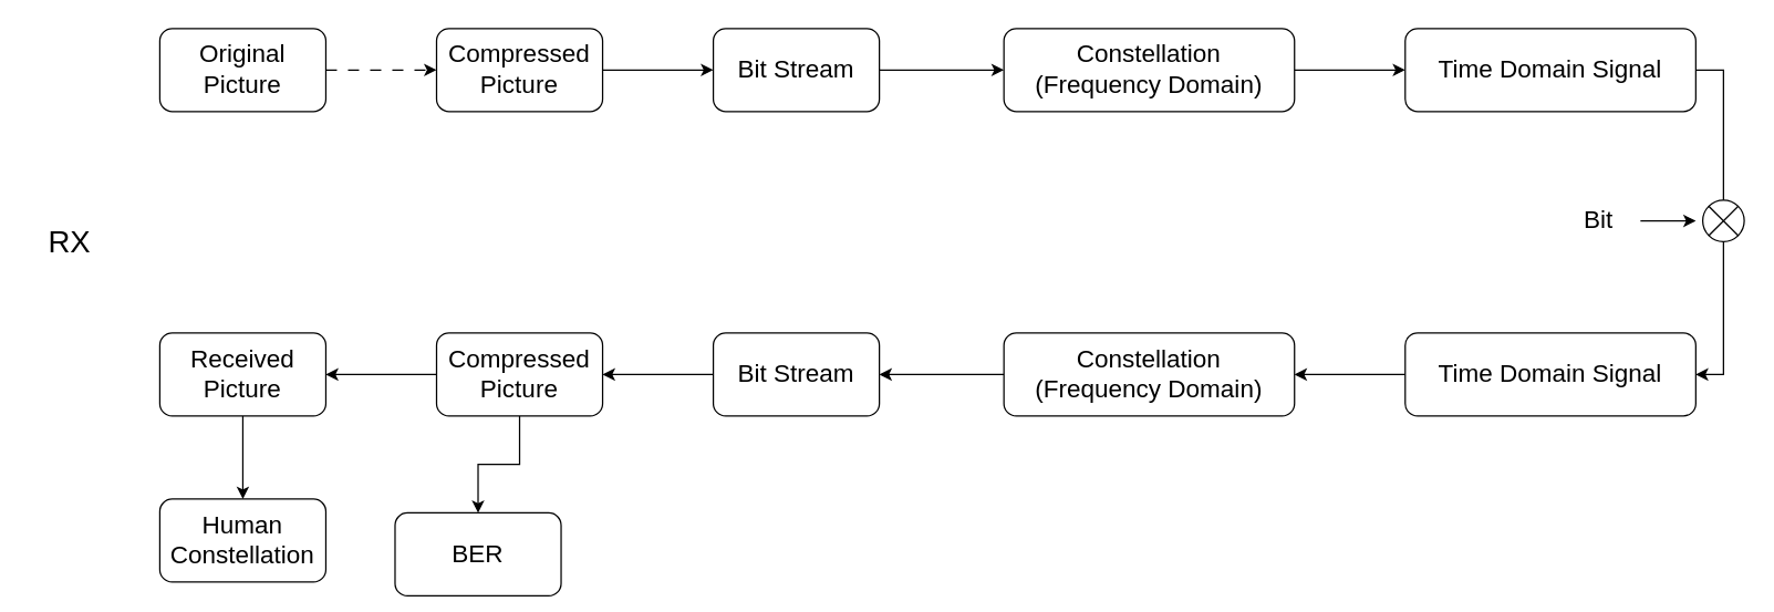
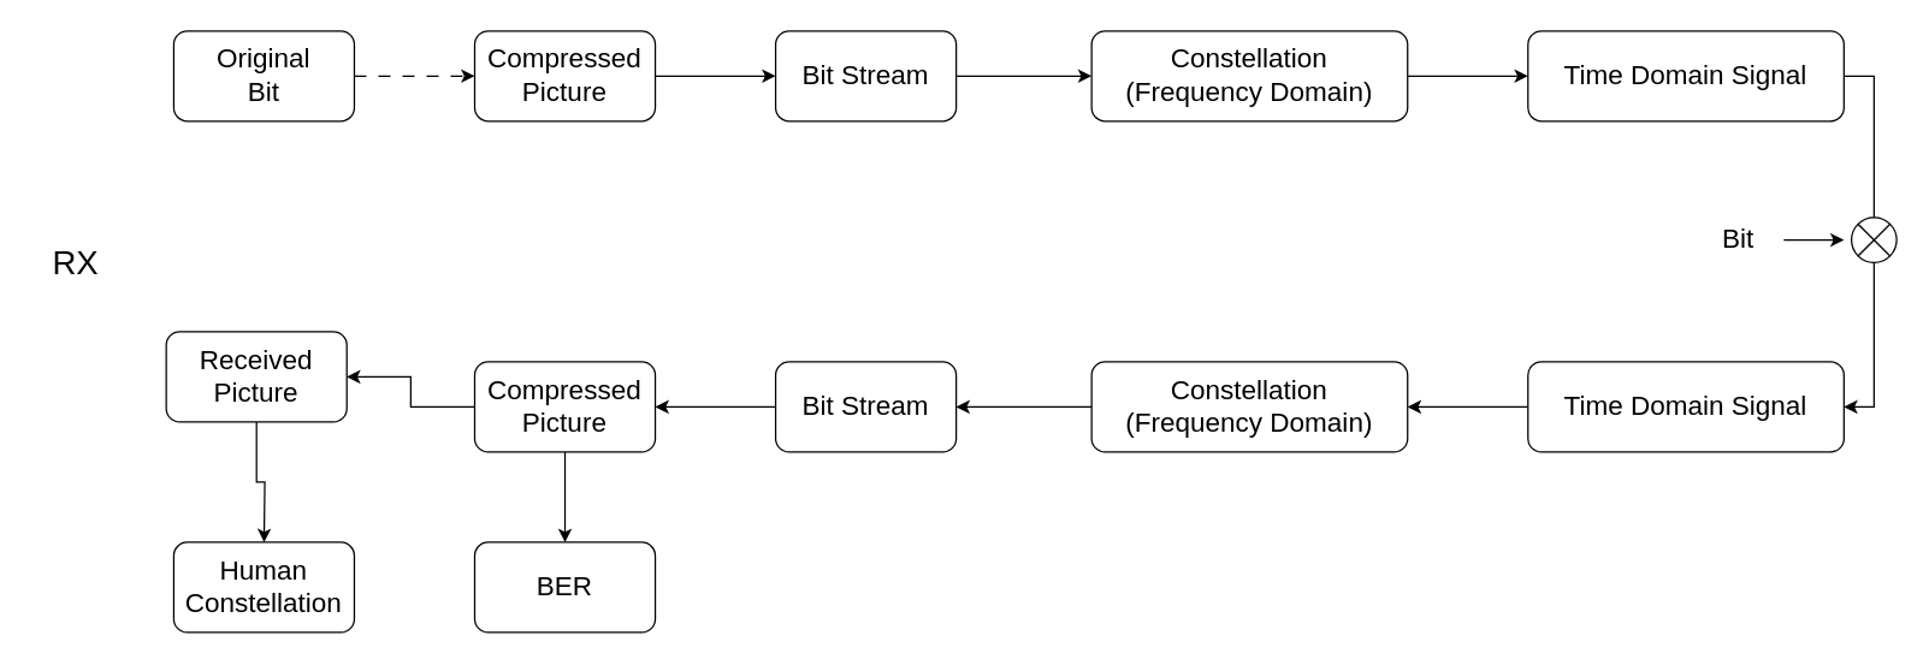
- <mxCell id="9" value="Original&lt;div&gt;Picture&lt;/div&gt;" style="rounded=1;whiteSpace=wrap;html=1;fontSize=18;" vertex="1" parent="1"><mxGeometry x="115" y="20" width="120" height="60" as="geometry" /></mxCell>
+ <mxCell id="9" value="Original&lt;div&gt;Bit&lt;/div&gt;" style="rounded=1;whiteSpace=wrap;html=1;fontSize=18;" vertex="1" parent="1"><mxGeometry x="115" y="20" width="120" height="60" as="geometry" /></mxCell>
- <mxCell id="26" value="Received&lt;div&gt;Picture&lt;/div&gt;" style="rounded=1;whiteSpace=wrap;html=1;fontSize=18;" vertex="1" parent="1"><mxGeometry x="115" y="240" width="120" height="60" as="geometry" /></mxCell>
+ <mxCell id="26" value="Received&lt;div&gt;Picture&lt;/div&gt;" style="rounded=1;whiteSpace=wrap;html=1;fontSize=18;" vertex="1" parent="1"><mxGeometry x="110" y="220" width="120" height="60" as="geometry" /></mxCell>
- <mxCell id="27" value="BER" style="rounded=1;whiteSpace=wrap;html=1;fontSize=18;" vertex="1" parent="1"><mxGeometry x="285" y="370" width="120" height="60" as="geometry" /></mxCell>
+ <mxCell id="27" value="BER" style="rounded=1;whiteSpace=wrap;html=1;fontSize=18;" vertex="1" parent="1"><mxGeometry x="315" y="360" width="120" height="60" as="geometry" /></mxCell>
